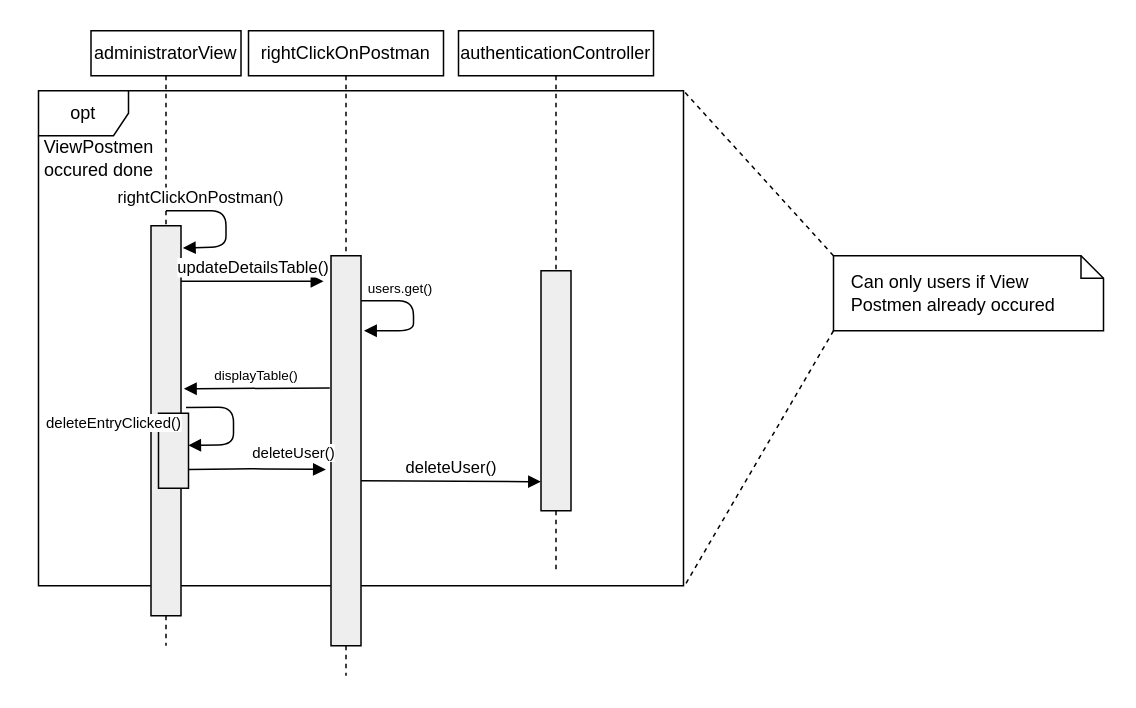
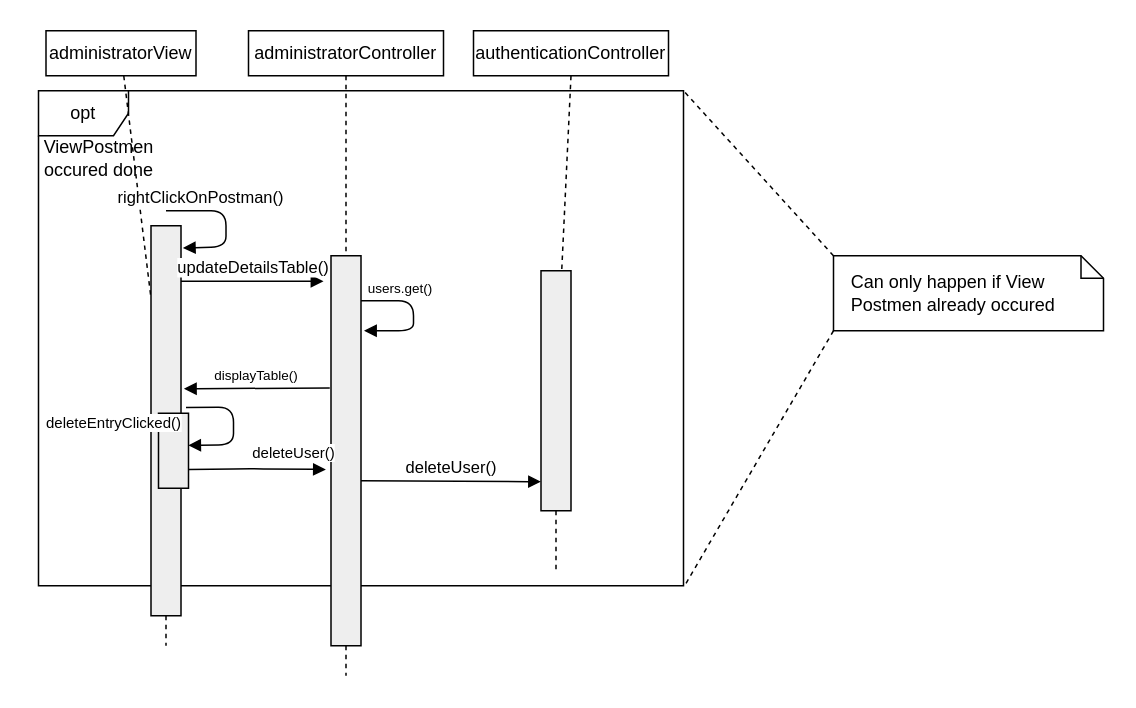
- <mxCell id="4" value="administratorView" style="shape=rect;html=1;whiteSpace=wrap;align=center;" parent="1" vertex="1"><mxGeometry x="60" y="20" width="100" height="30" as="geometry" /></mxCell>
+ <mxCell id="4" value="administratorView" style="shape=rect;html=1;whiteSpace=wrap;align=center;" parent="1" vertex="1"><mxGeometry x="30" y="20" width="100" height="30" as="geometry" /></mxCell>
- <mxCell id="10" value="rightClickOnPostman" style="shape=rect;html=1;whiteSpace=wrap;align=center;" parent="1" vertex="1"><mxGeometry x="165" y="20" width="130" height="30" as="geometry" /></mxCell>
+ <mxCell id="10" value="administratorController" style="shape=rect;html=1;whiteSpace=wrap;align=center;" parent="1" vertex="1"><mxGeometry x="165" y="20" width="130" height="30" as="geometry" /></mxCell>
- <mxCell id="3" value="authenticationController" style="shape=rect;html=1;whiteSpace=wrap;align=center;" parent="1" vertex="1"><mxGeometry x="305" y="20" width="130" height="30" as="geometry" /></mxCell>
+ <mxCell id="3" value="authenticationController" style="shape=rect;html=1;whiteSpace=wrap;align=center;" parent="1" vertex="1"><mxGeometry x="315" y="20" width="130" height="30" as="geometry" /></mxCell>
- <mxCell id="18" value="Can only users if View Postmen already occured" style="shape=note;size=15;align=left;spacingLeft=10;html=1;whiteSpace=wrap;" parent="1" vertex="1"><mxGeometry x="555" y="170" width="180" height="50" as="geometry" /></mxCell>
+ <mxCell id="18" value="Can only happen if View Postmen already occured" style="shape=note;size=15;align=left;spacingLeft=10;html=1;whiteSpace=wrap;" parent="1" vertex="1"><mxGeometry x="555" y="170" width="180" height="50" as="geometry" /></mxCell>
